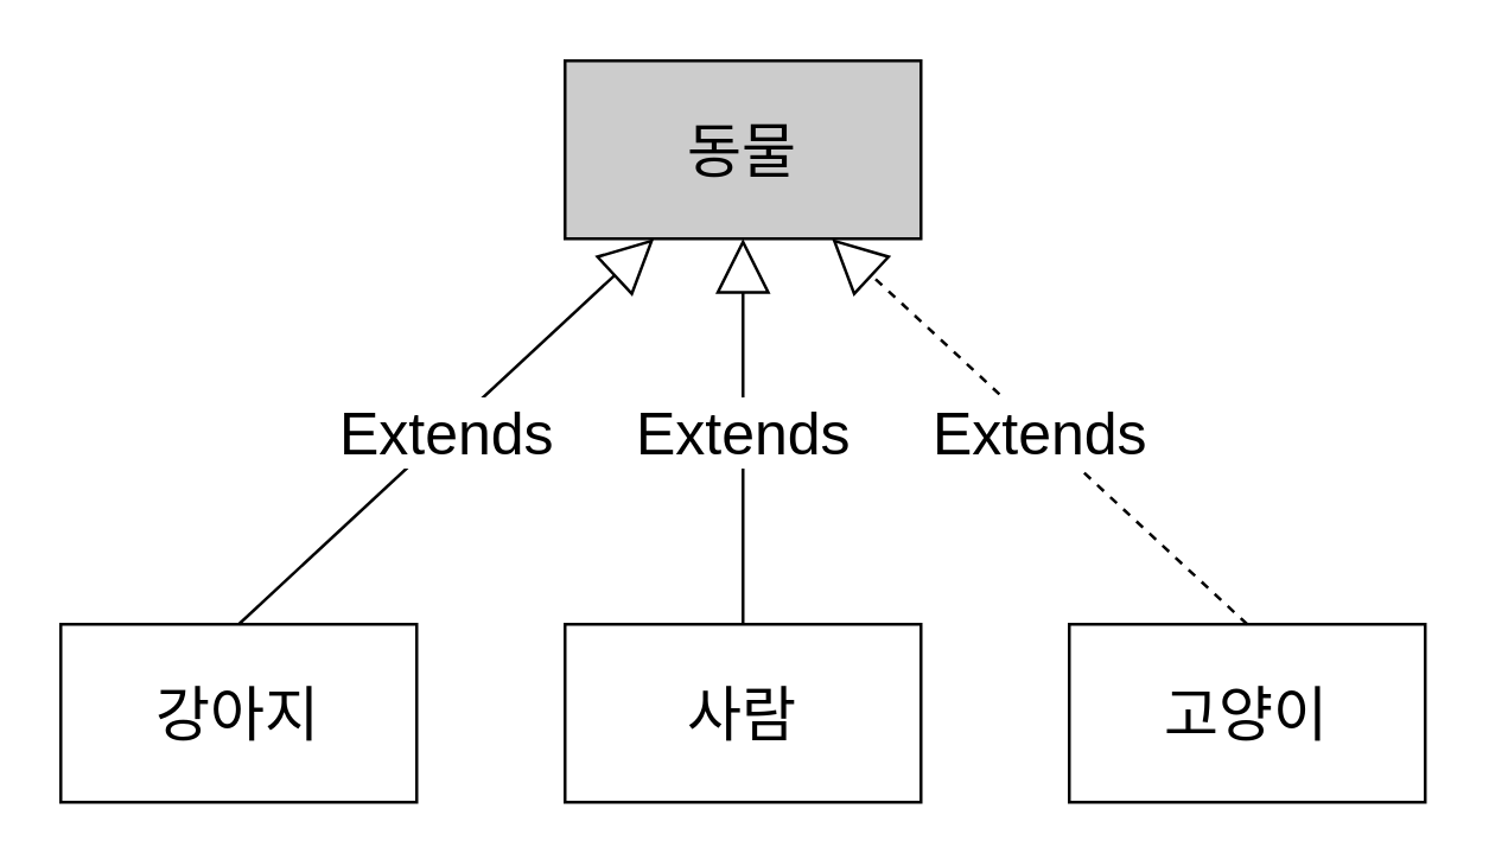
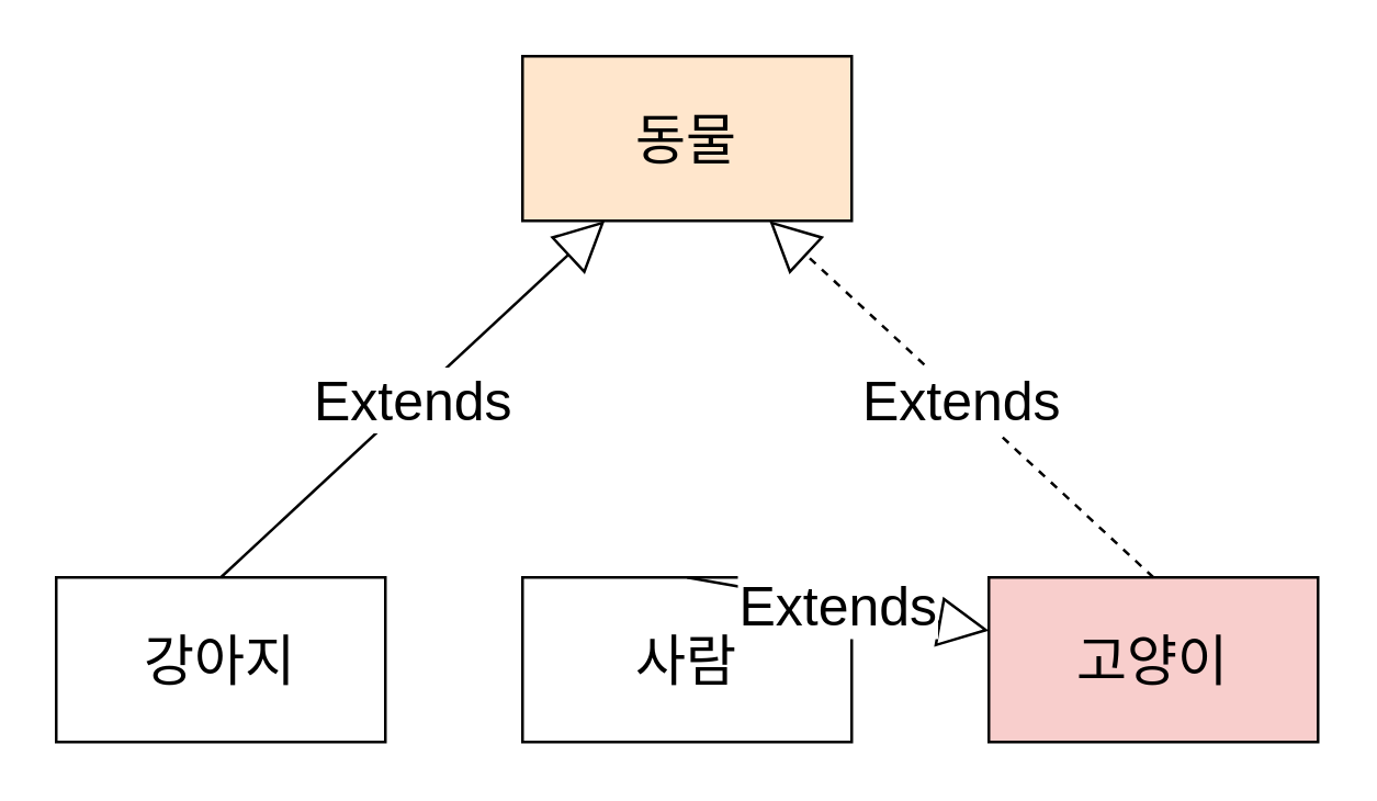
- <mxCell id="2" value="동물" style="rounded=0;whiteSpace=wrap;html=1;fontSize=20;fillColor=#CCCCCC;" vertex="1" parent="1"><mxGeometry x="190" y="20" width="120" height="60" as="geometry" /></mxCell>
+ <mxCell id="2" value="동물" style="rounded=0;whiteSpace=wrap;html=1;fontSize=20;fillColor=#ffe6cc;" vertex="1" parent="1"><mxGeometry x="190" y="20" width="120" height="60" as="geometry" /></mxCell>
- <mxCell id="8" value="Extends" style="endArrow=block;endSize=16;endFill=0;html=1;rounded=0;entryX=0.5;entryY=1;entryDx=0;entryDy=0;exitX=0.5;exitY=0;exitDx=0;exitDy=0;fontSize=20;" edge="1" parent="1" source="3" target="2"><mxGeometry width="160" relative="1" as="geometry"><mxPoint x="100" y="230" as="sourcePoint" /><mxPoint x="240" y="100" as="targetPoint" /></mxGeometry></mxCell>
+ <mxCell id="8" value="Extends" style="endArrow=block;endSize=16;endFill=0;html=1;rounded=0;exitX=0.5;exitY=0;exitDx=0;exitDy=0;fontSize=20;" edge="1" parent="1" source="3" target="4"><mxGeometry width="160" relative="1" as="geometry"><mxPoint x="100" y="230" as="sourcePoint" /><mxPoint x="240" y="100" as="targetPoint" /></mxGeometry></mxCell>
- <mxCell id="4" value="고양이" style="rounded=0;whiteSpace=wrap;html=1;fontSize=20;" vertex="1" parent="1"><mxGeometry x="360" y="210" width="120" height="60" as="geometry" /></mxCell>
+ <mxCell id="4" value="고양이" style="rounded=0;whiteSpace=wrap;html=1;fontSize=20;fillColor=#f8cecc;" vertex="1" parent="1"><mxGeometry x="360" y="210" width="120" height="60" as="geometry" /></mxCell>
